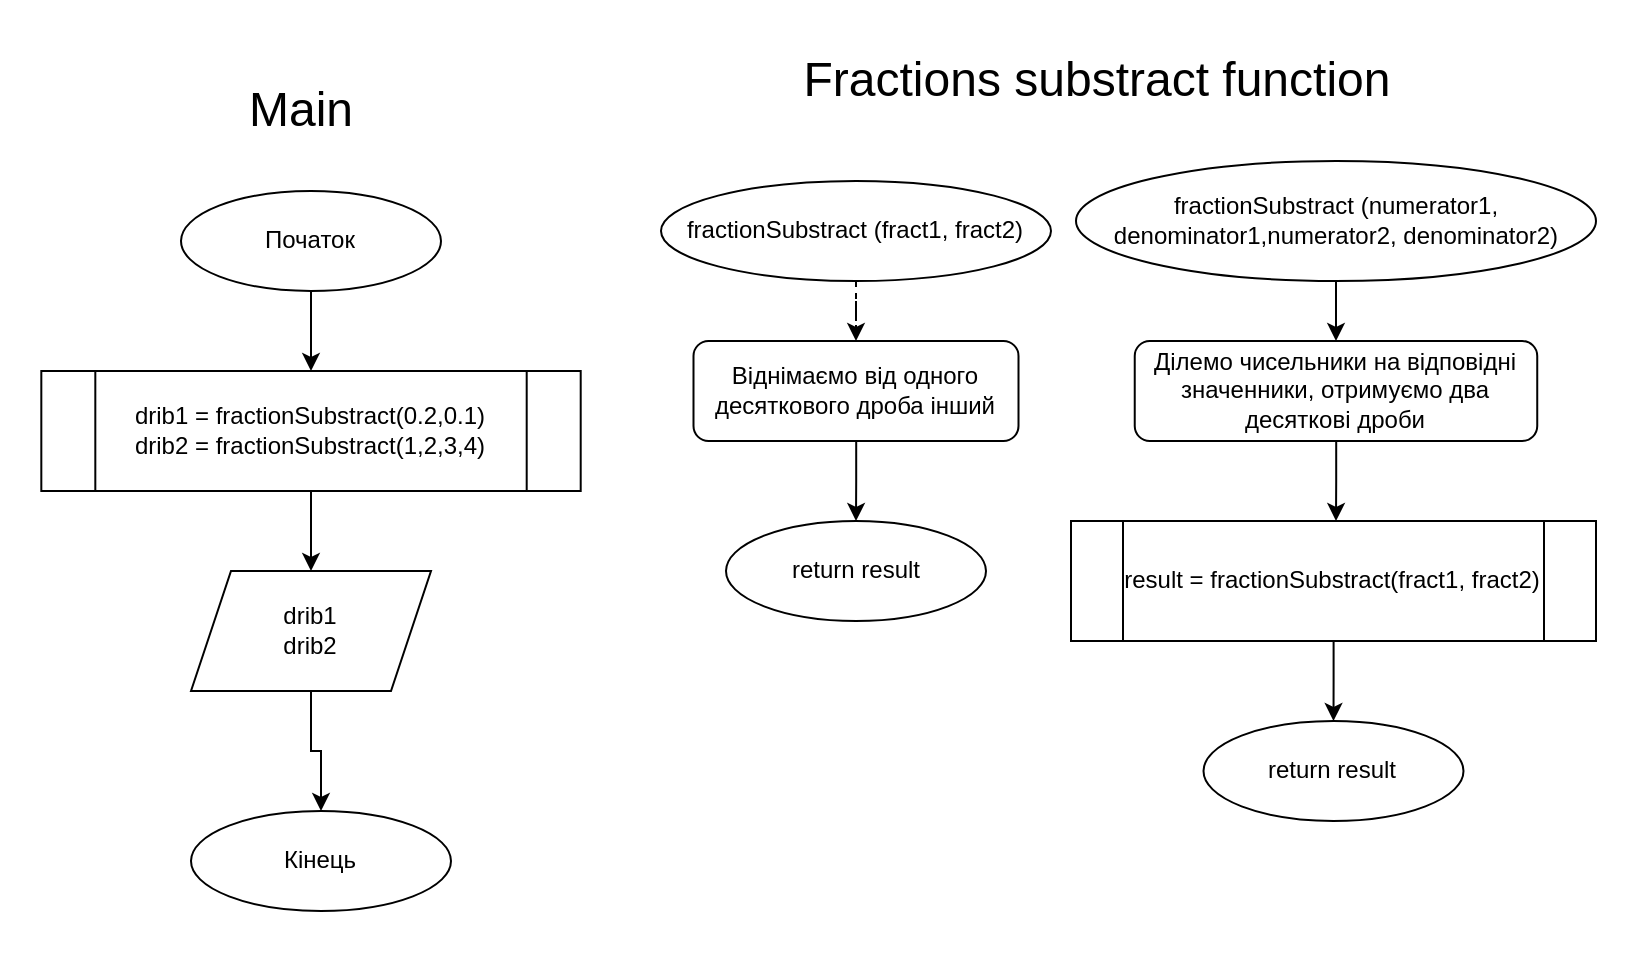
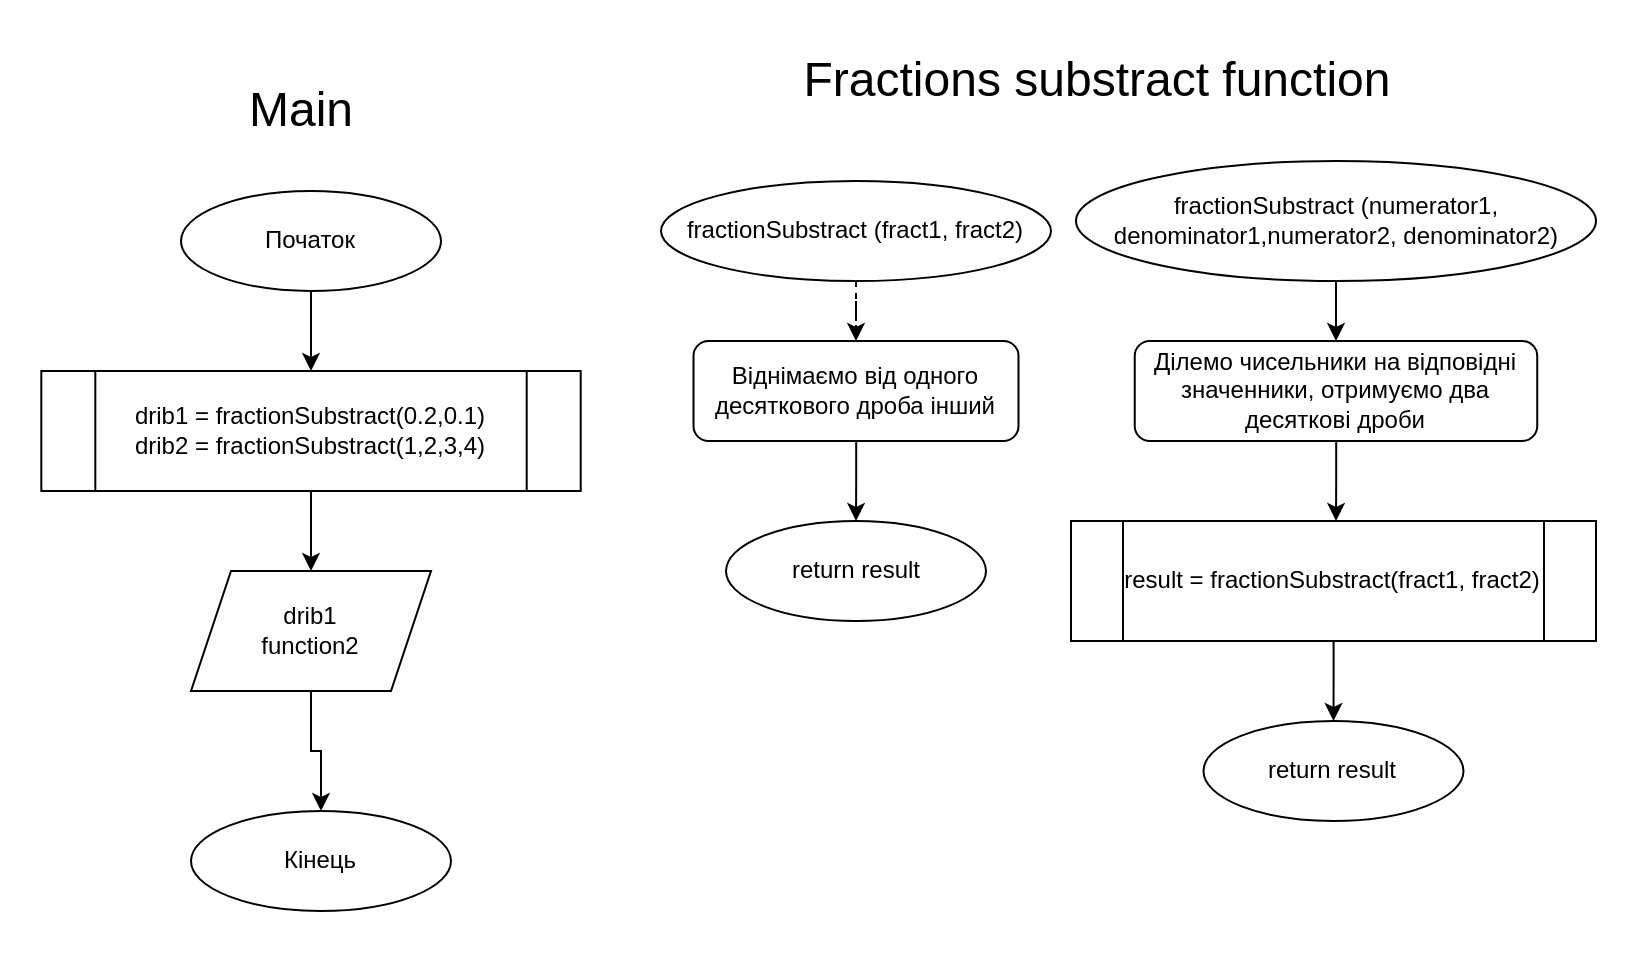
- <mxCell id="15" value="drib1&lt;div&gt;drib2&lt;/div&gt;" style="shape=parallelogram;perimeter=parallelogramPerimeter;whiteSpace=wrap;html=1;fixedSize=1;" parent="1" vertex="1"><mxGeometry x="95" y="285" width="120" height="60" as="geometry" /></mxCell>
+ <mxCell id="15" value="drib1&lt;div&gt;function2&lt;/div&gt;" style="shape=parallelogram;perimeter=parallelogramPerimeter;whiteSpace=wrap;html=1;fixedSize=1;" parent="1" vertex="1"><mxGeometry x="95" y="285" width="120" height="60" as="geometry" /></mxCell>
